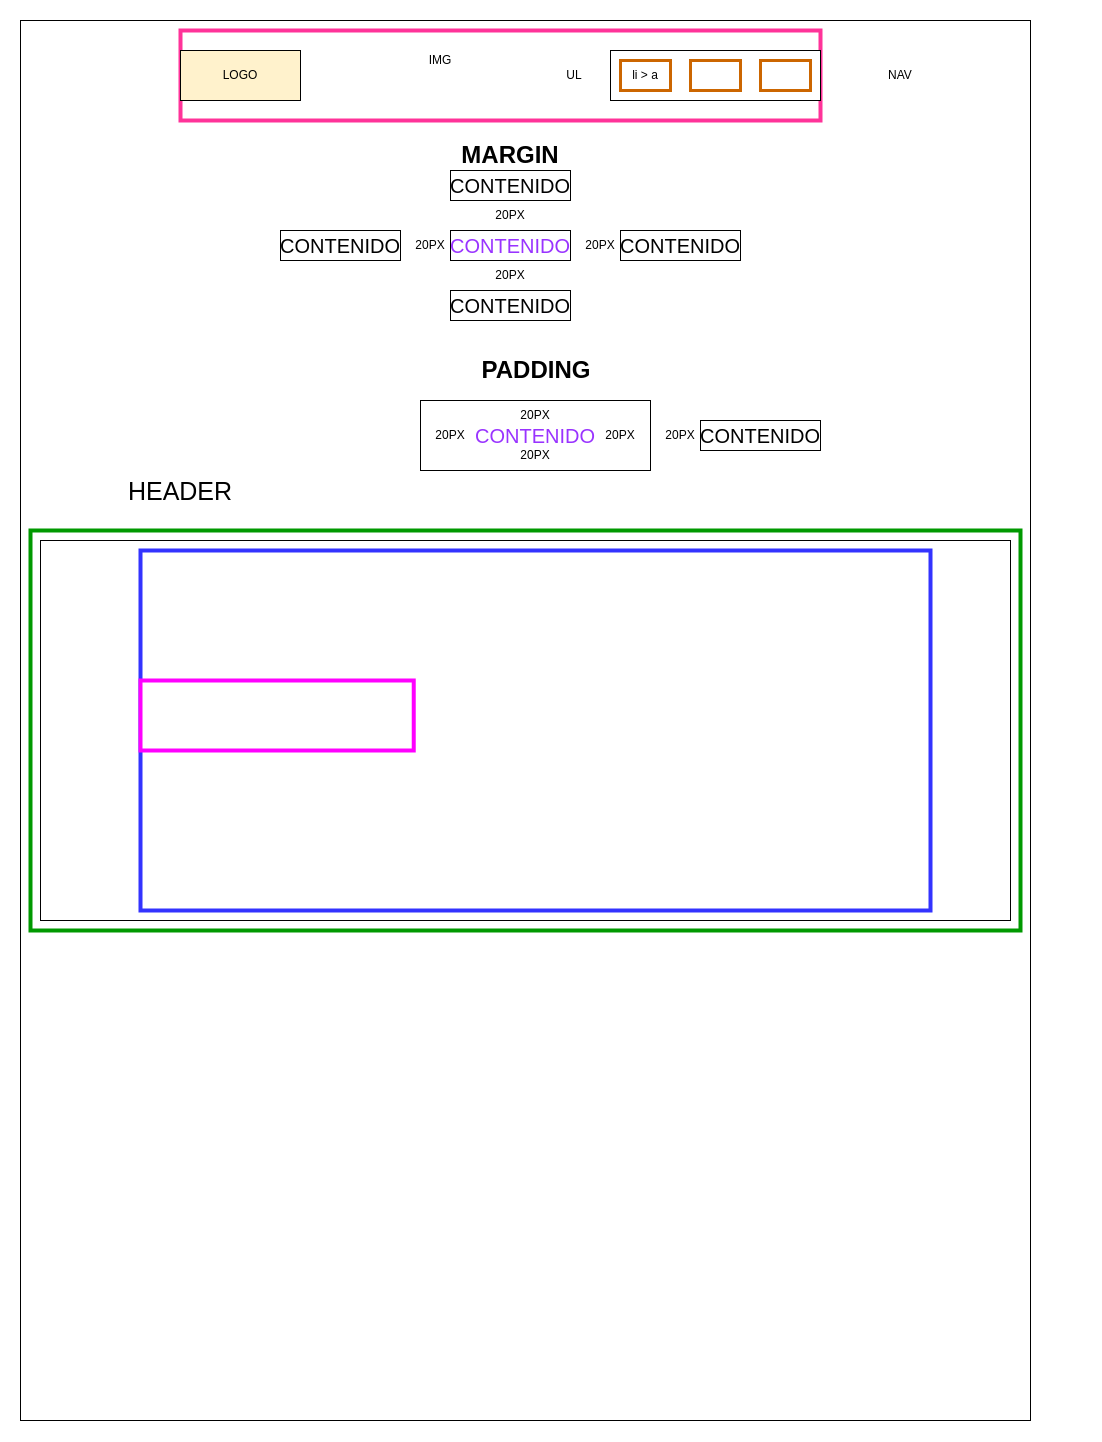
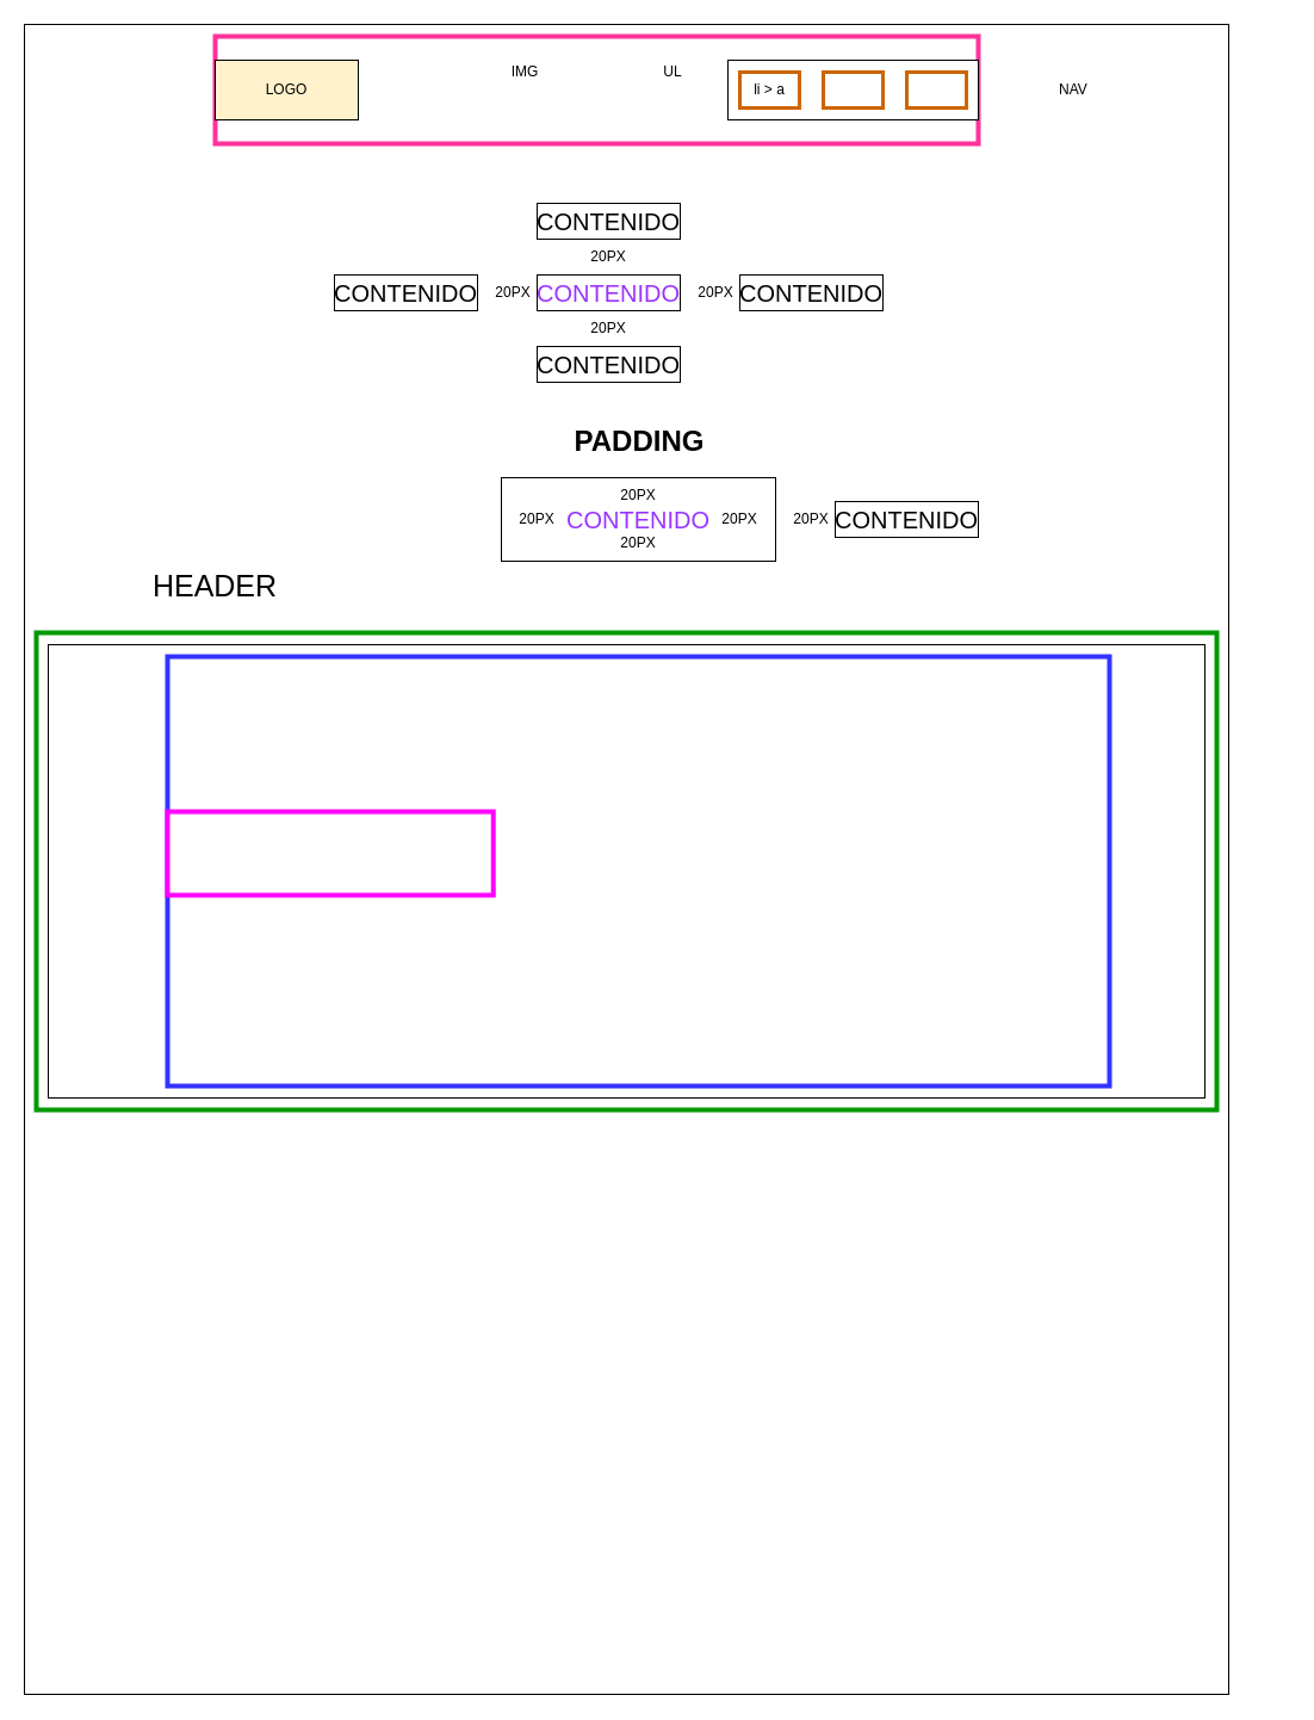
- <mxCell id="10" value="UL" style="text;html=1;strokeColor=none;fillColor=none;align=center;verticalAlign=middle;whiteSpace=wrap;rounded=0;fontColor=#000000;" parent="1" vertex="1"><mxGeometry x="544" y="60" width="60" height="30" as="geometry" /></mxCell>
+ <mxCell id="10" value="UL" style="text;html=1;strokeColor=none;fillColor=none;align=center;verticalAlign=middle;whiteSpace=wrap;rounded=0;fontColor=#000000;" parent="1" vertex="1"><mxGeometry x="534" y="45" width="60" height="30" as="geometry" /></mxCell>
- <mxCell id="14" value="&lt;b&gt;&lt;font style=&quot;font-size: 24px;&quot;&gt;MARGIN&lt;/font&gt;&lt;/b&gt;" style="text;html=1;strokeColor=none;fillColor=none;align=center;verticalAlign=middle;whiteSpace=wrap;rounded=0;" parent="1" vertex="1"><mxGeometry x="450" y="140" width="120" height="30" as="geometry" /></mxCell>
